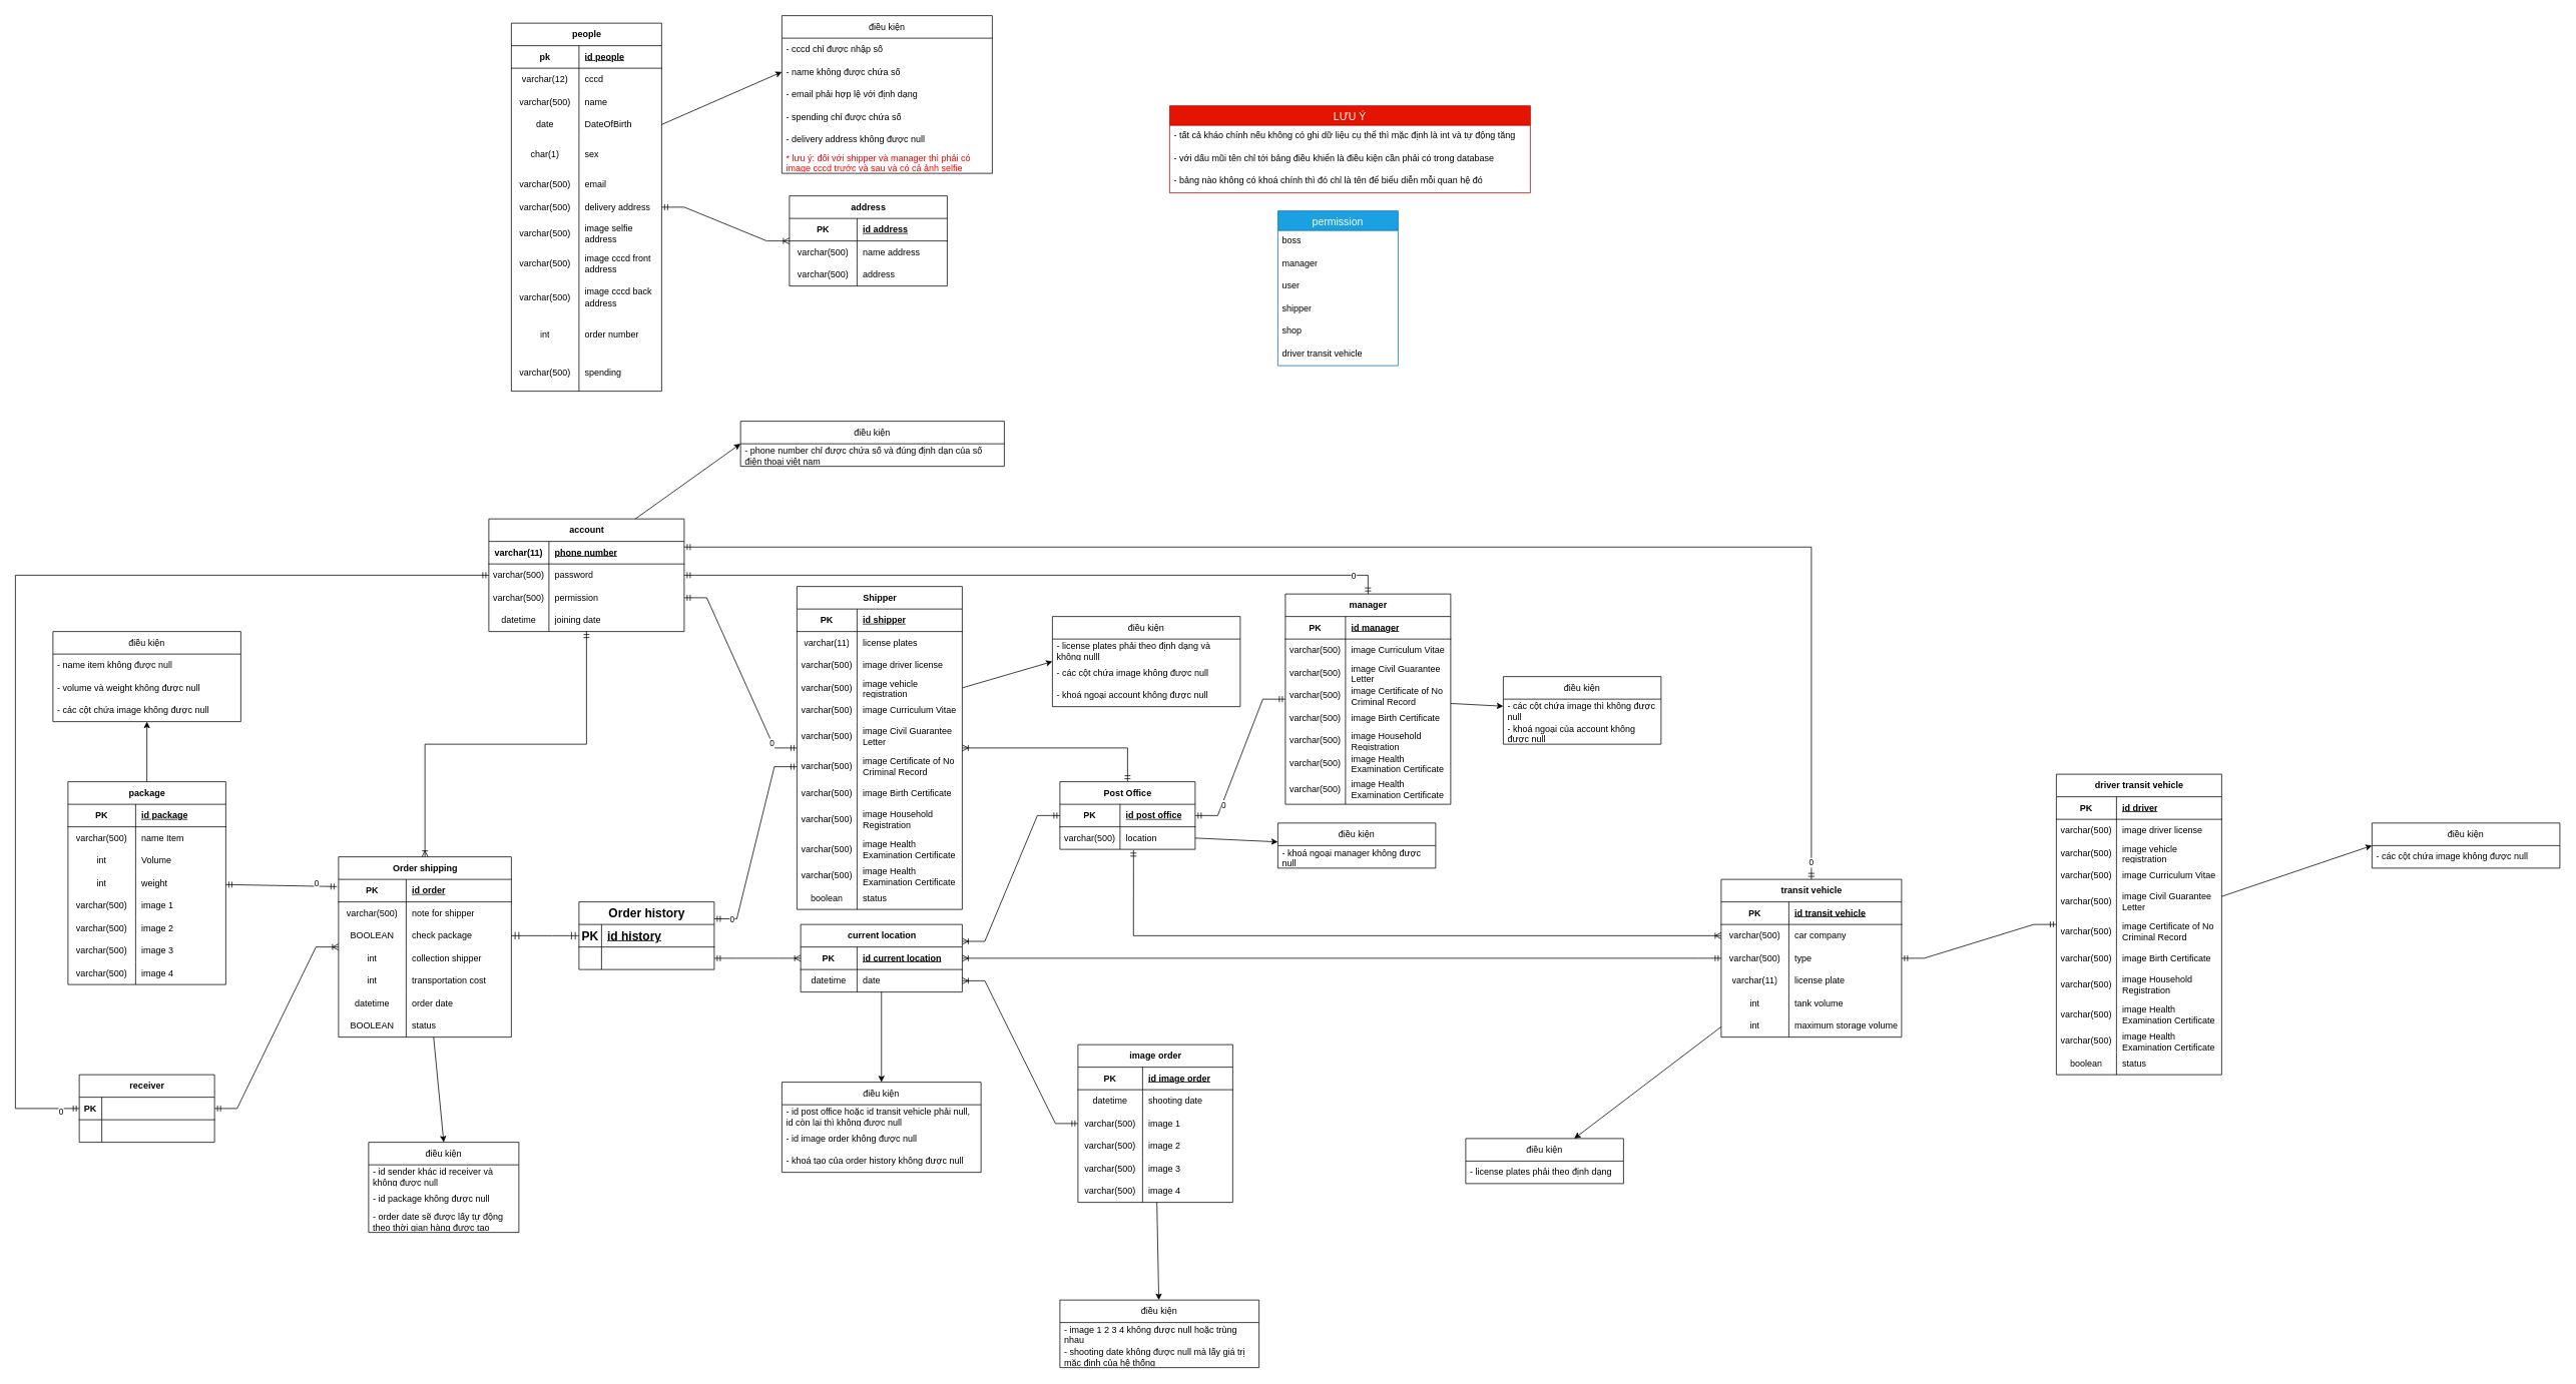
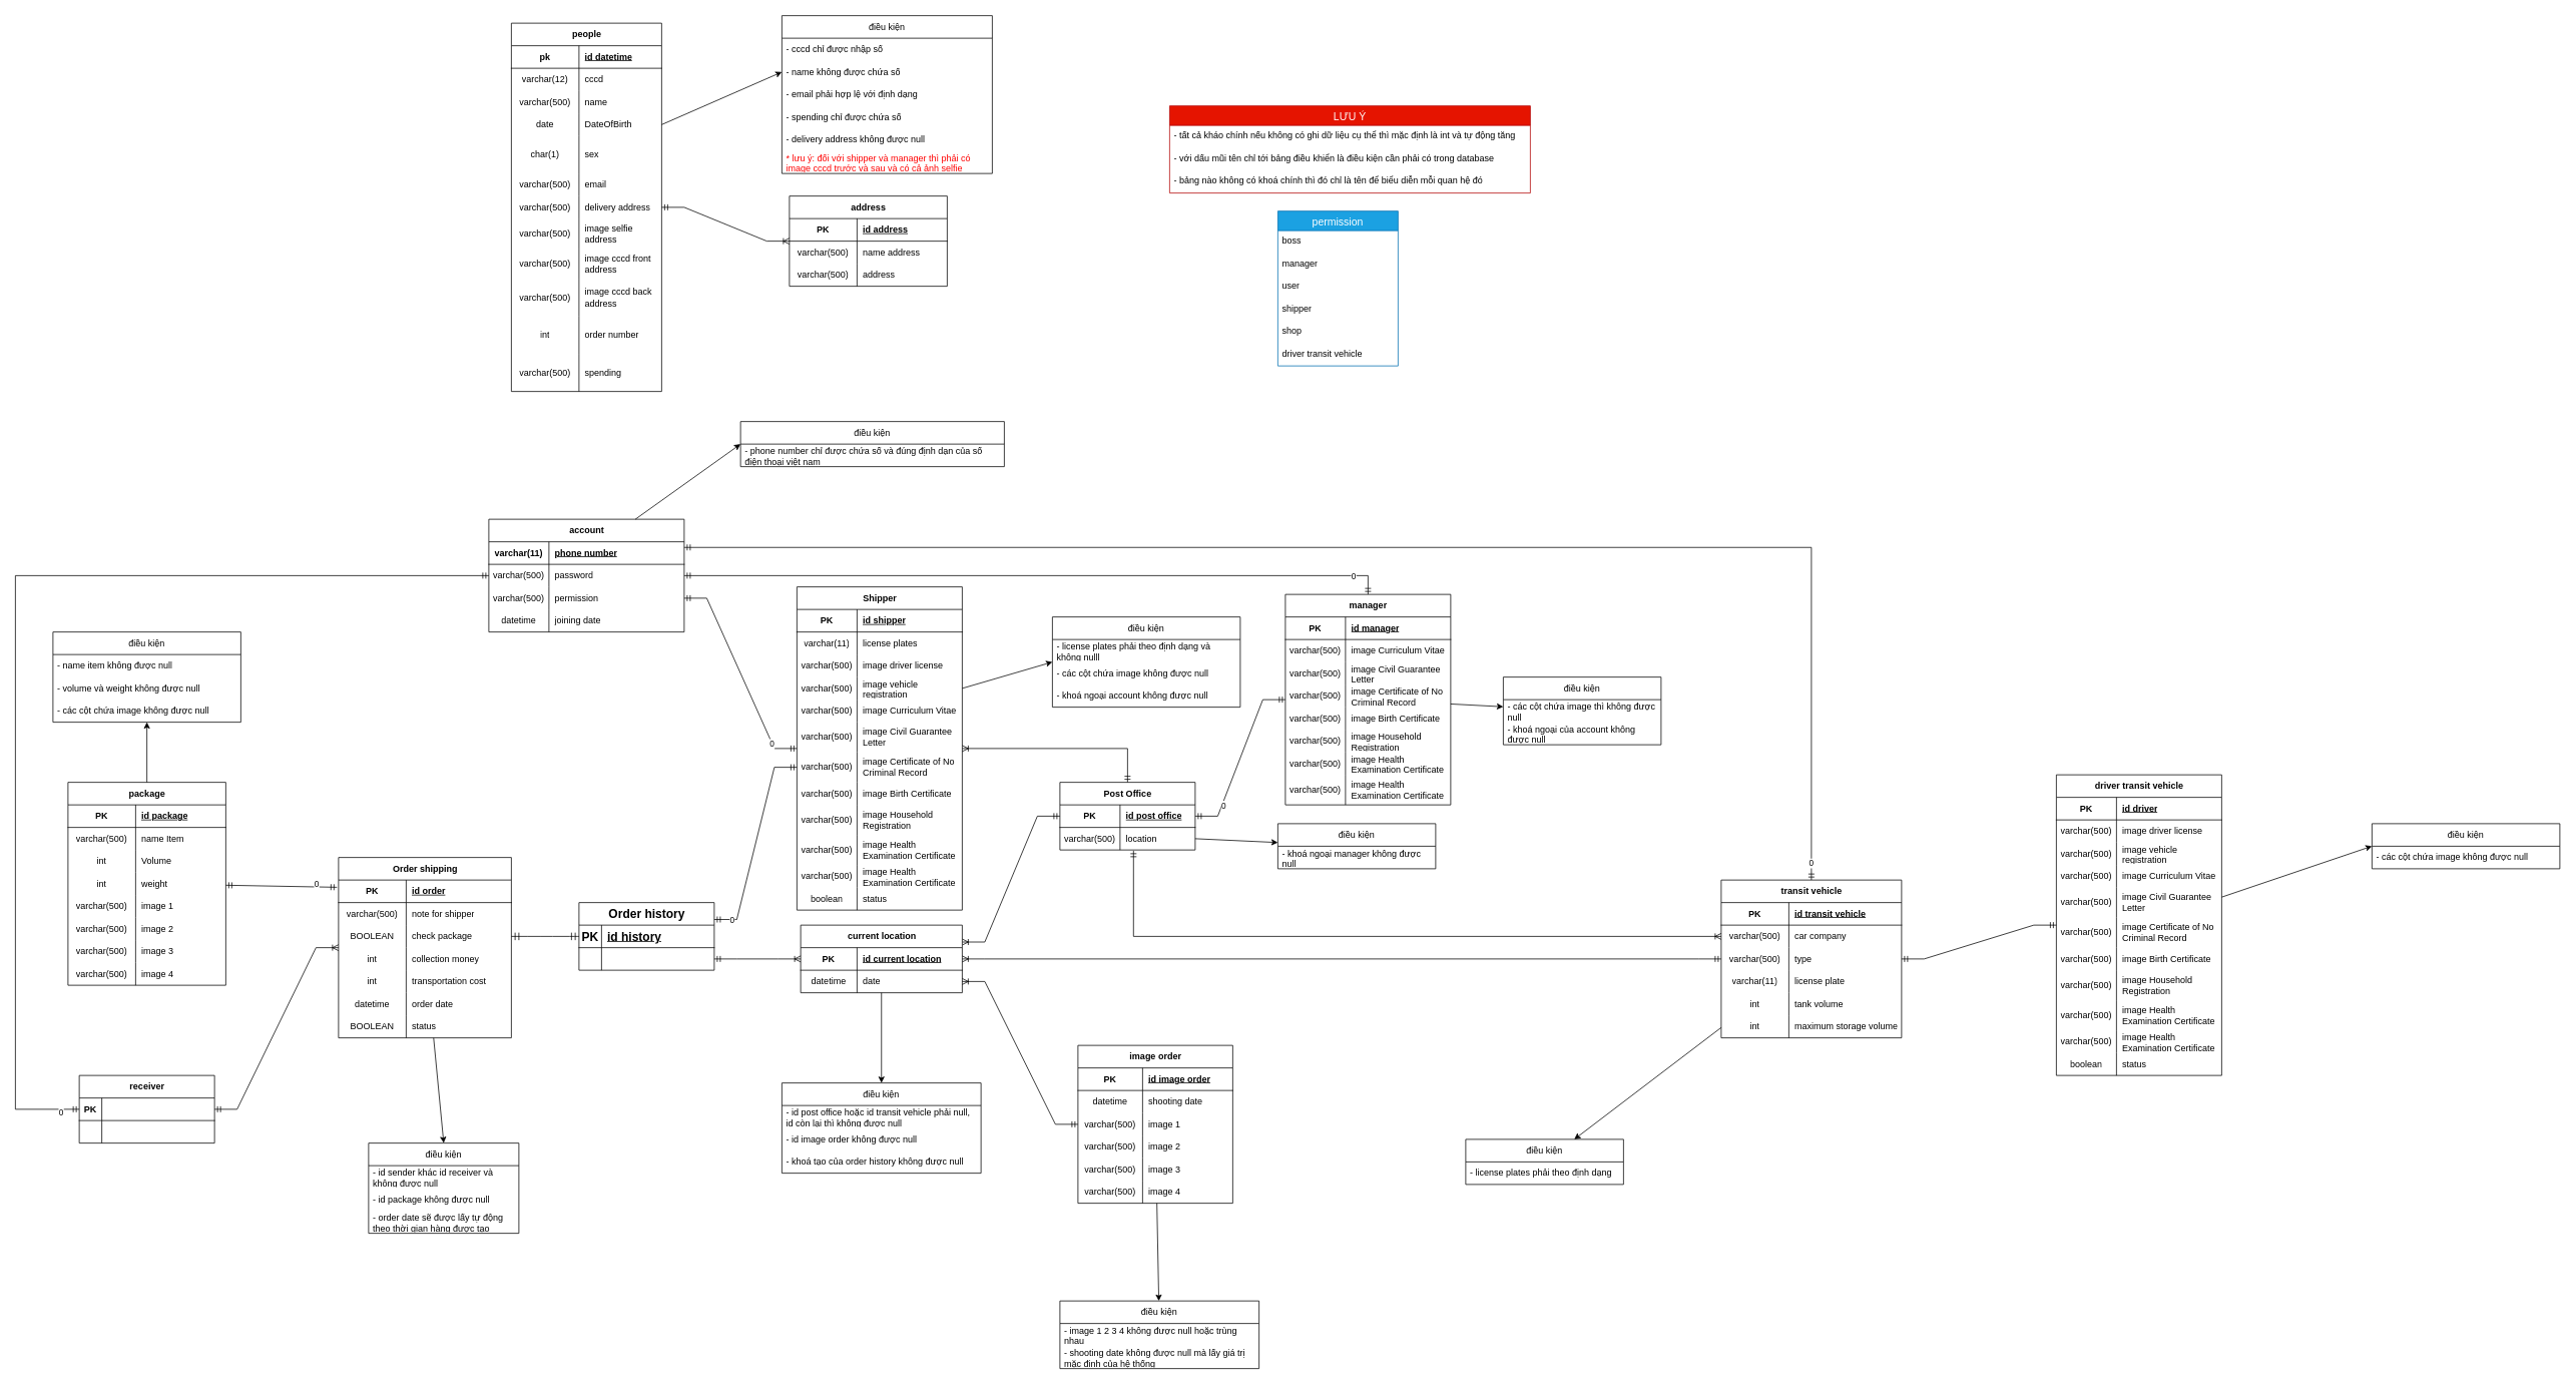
- <mxCell id="32" value="id people" style="shape=partialRectangle;connectable=0;fillColor=none;top=0;left=0;bottom=0;right=0;align=left;spacingLeft=6;fontStyle=5;overflow=hidden;whiteSpace=wrap;html=1;" parent="30" vertex="1"><mxGeometry x="90.0" width="110.0" height="30" as="geometry"><mxRectangle width="110.0" height="30" as="alternateBounds" /></mxGeometry></mxCell>
+ <mxCell id="32" value="id datetime" style="shape=partialRectangle;connectable=0;fillColor=none;top=0;left=0;bottom=0;right=0;align=left;spacingLeft=6;fontStyle=5;overflow=hidden;whiteSpace=wrap;html=1;" parent="30" vertex="1"><mxGeometry x="90.0" width="110.0" height="30" as="geometry"><mxRectangle width="110.0" height="30" as="alternateBounds" /></mxGeometry></mxCell>
- <mxCell id="20" value="" style="edgeStyle=elbowEdgeStyle;fontSize=12;html=1;endArrow=ERoneToMany;startArrow=ERmandOne;rounded=0;entryX=0.5;entryY=0;entryDx=0;entryDy=0;elbow=vertical;" parent="1" source="66" target="223" edge="1"><mxGeometry width="100" height="100" relative="1" as="geometry"><mxPoint x="730.7" y="820.51" as="sourcePoint" /><mxPoint x="550" y="1140" as="targetPoint" /></mxGeometry></mxCell>
- <mxCell id="235" value="collection shipper" style="shape=partialRectangle;connectable=0;fillColor=none;top=0;left=0;bottom=0;right=0;align=left;spacingLeft=6;overflow=hidden;whiteSpace=wrap;html=1;" parent="233" vertex="1"><mxGeometry x="90" width="140" height="30" as="geometry"><mxRectangle width="140" height="30" as="alternateBounds" /></mxGeometry></mxCell>
+ <mxCell id="235" value="collection money" style="shape=partialRectangle;connectable=0;fillColor=none;top=0;left=0;bottom=0;right=0;align=left;spacingLeft=6;overflow=hidden;whiteSpace=wrap;html=1;" parent="233" vertex="1"><mxGeometry x="90" width="140" height="30" as="geometry"><mxRectangle width="140" height="30" as="alternateBounds" /></mxGeometry></mxCell>
